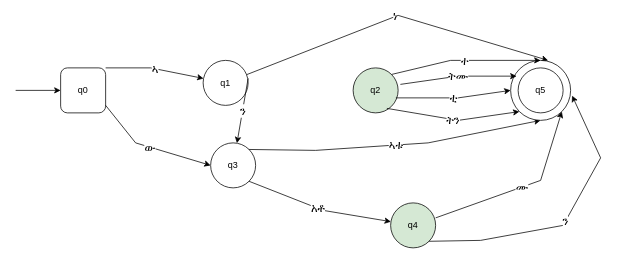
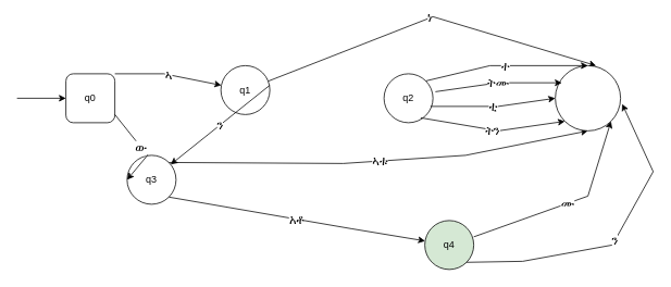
- <mxCell id="2" value="q2" style="ellipse;whiteSpace=wrap;html=1;aspect=fixed;fillColor=#d5e8d4;" vertex="1" parent="1"><mxGeometry x="470" y="90" width="60" height="60" as="geometry" /></mxCell>
+ <mxCell id="2" value="q2" style="ellipse;whiteSpace=wrap;html=1;aspect=fixed;" vertex="1" parent="1"><mxGeometry x="470" y="90" width="60" height="60" as="geometry" /></mxCell>
- <mxCell id="17" value="q5" style="ellipse;whiteSpace=wrap;html=1;aspect=fixed;" vertex="1" parent="1"><mxGeometry x="690" y="90" width="60" height="60" as="geometry" /></mxCell>
- <mxCell id="3" value="q3" style="ellipse;whiteSpace=wrap;html=1;aspect=fixed;" vertex="1" parent="1"><mxGeometry x="280" y="190" width="60" height="60" as="geometry" /></mxCell>
+ <mxCell id="3" value="q3" style="ellipse;whiteSpace=wrap;html=1;aspect=fixed;" vertex="1" parent="1"><mxGeometry x="155" y="190" width="60" height="60" as="geometry" /></mxCell>
